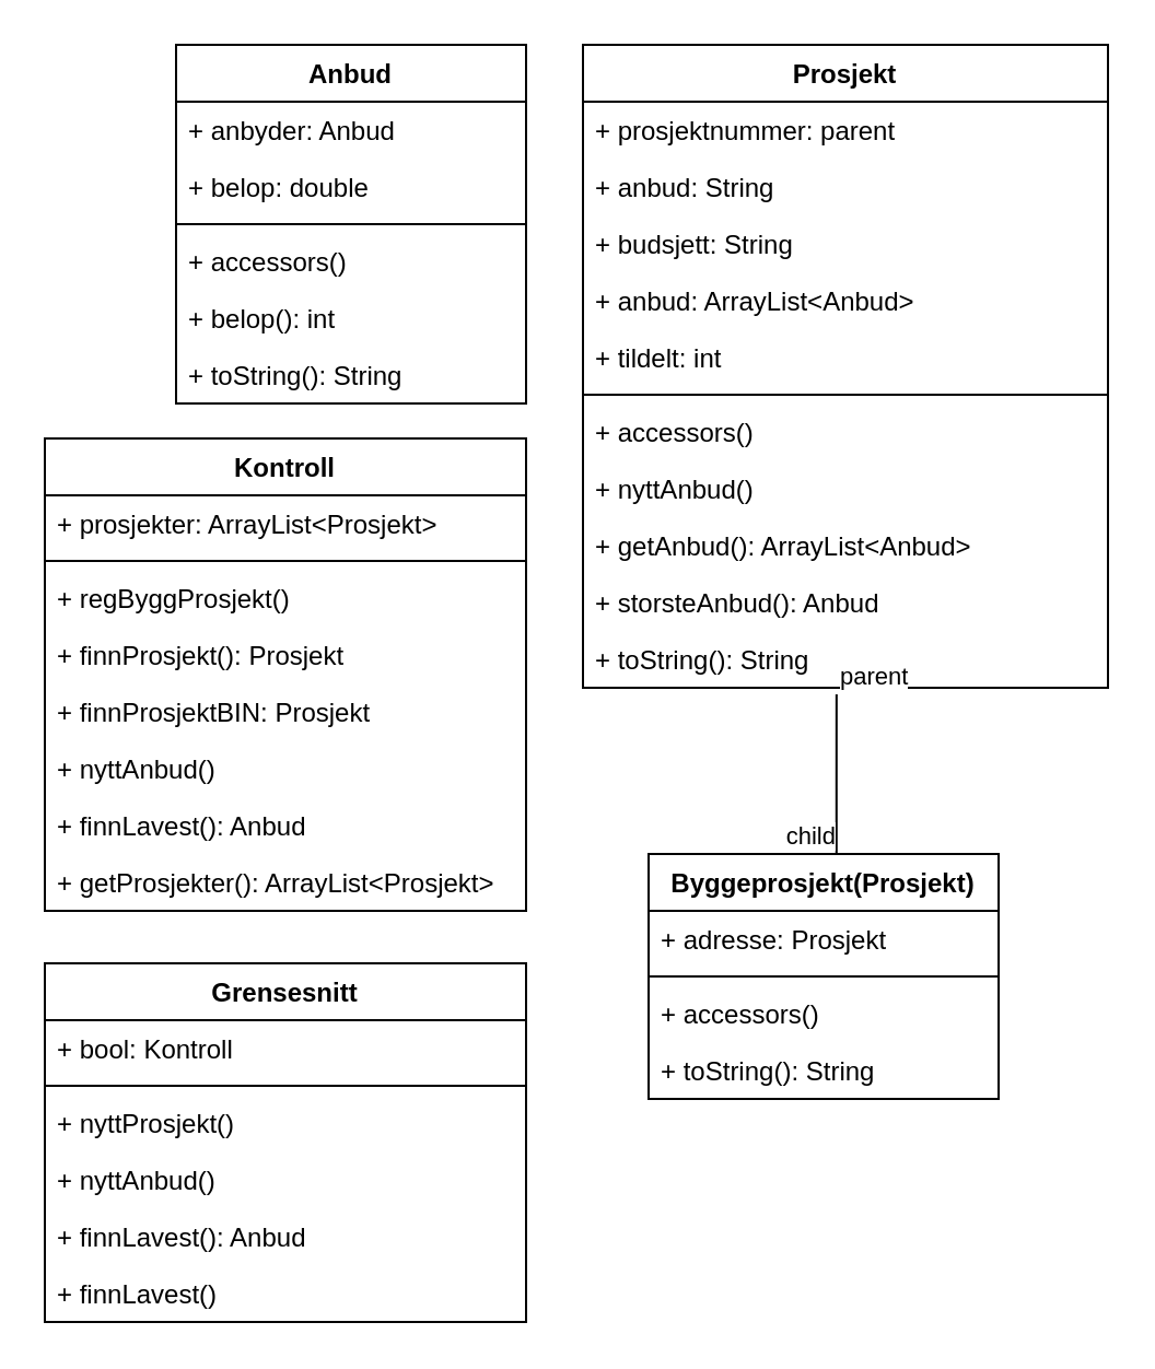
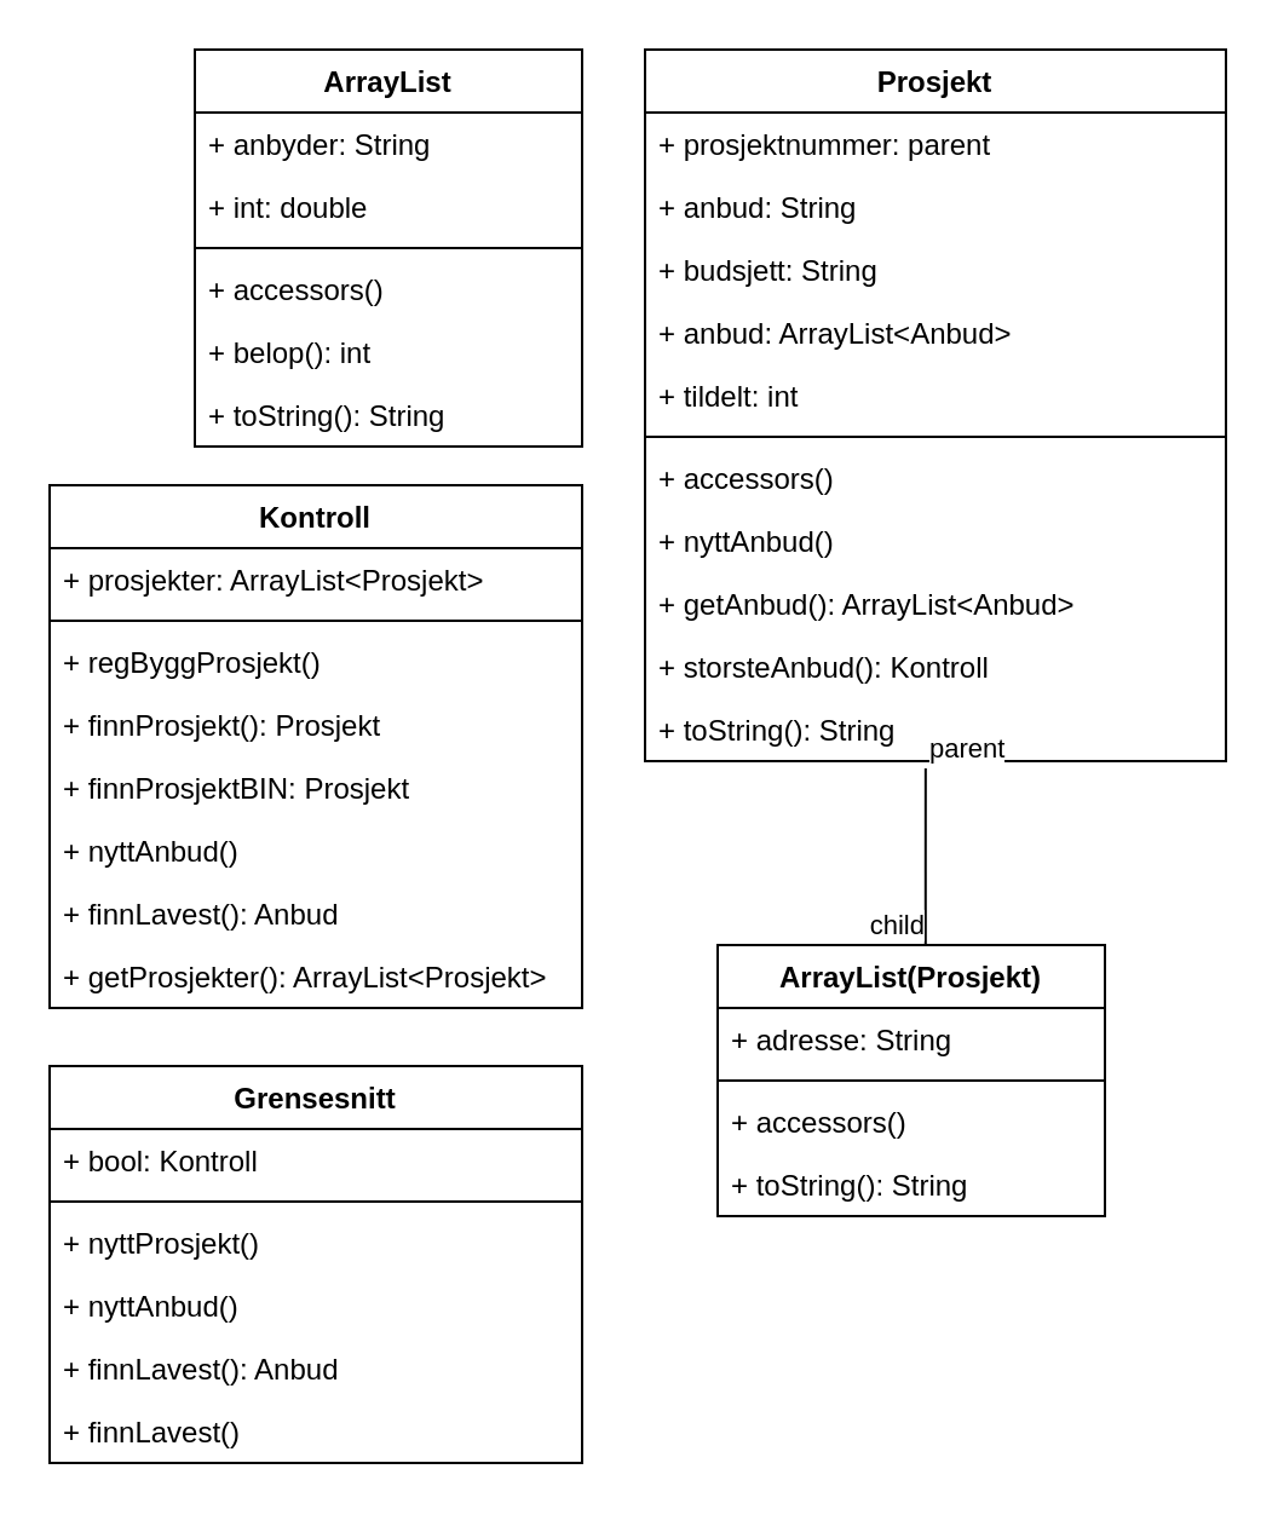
- <mxCell id="14" value="Anbud" style="swimlane;fontStyle=1;align=center;verticalAlign=top;childLayout=stackLayout;horizontal=1;startSize=26;horizontalStack=0;resizeParent=1;resizeParentMax=0;resizeLast=0;collapsible=1;marginBottom=0;" vertex="1" parent="1"><mxGeometry x="80" y="20" width="160" height="164" as="geometry" /></mxCell>
+ <mxCell id="14" value="ArrayList" style="swimlane;fontStyle=1;align=center;verticalAlign=top;childLayout=stackLayout;horizontal=1;startSize=26;horizontalStack=0;resizeParent=1;resizeParentMax=0;resizeLast=0;collapsible=1;marginBottom=0;" vertex="1" parent="1"><mxGeometry x="80" y="20" width="160" height="164" as="geometry" /></mxCell>
- <mxCell id="15" value="+ anbyder: Anbud" style="text;strokeColor=none;fillColor=none;align=left;verticalAlign=top;spacingLeft=4;spacingRight=4;overflow=hidden;rotatable=0;points=[[0,0.5],[1,0.5]];portConstraint=eastwest;" vertex="1" parent="14"><mxGeometry y="26" width="160" height="26" as="geometry" /></mxCell>
+ <mxCell id="15" value="+ anbyder: String" style="text;strokeColor=none;fillColor=none;align=left;verticalAlign=top;spacingLeft=4;spacingRight=4;overflow=hidden;rotatable=0;points=[[0,0.5],[1,0.5]];portConstraint=eastwest;" vertex="1" parent="14"><mxGeometry y="26" width="160" height="26" as="geometry" /></mxCell>
- <mxCell id="16" value="+ belop: double" style="text;strokeColor=none;fillColor=none;align=left;verticalAlign=top;spacingLeft=4;spacingRight=4;overflow=hidden;rotatable=0;points=[[0,0.5],[1,0.5]];portConstraint=eastwest;" vertex="1" parent="14"><mxGeometry y="52" width="160" height="26" as="geometry" /></mxCell>
+ <mxCell id="16" value="+ int: double" style="text;strokeColor=none;fillColor=none;align=left;verticalAlign=top;spacingLeft=4;spacingRight=4;overflow=hidden;rotatable=0;points=[[0,0.5],[1,0.5]];portConstraint=eastwest;" vertex="1" parent="14"><mxGeometry y="52" width="160" height="26" as="geometry" /></mxCell>
- <mxCell id="12" value="+ storsteAnbud(): Anbud" style="text;strokeColor=none;fillColor=none;align=left;verticalAlign=top;spacingLeft=4;spacingRight=4;overflow=hidden;rotatable=0;points=[[0,0.5],[1,0.5]];portConstraint=eastwest;" vertex="1" parent="2"><mxGeometry y="242" width="240" height="26" as="geometry" /></mxCell>
+ <mxCell id="12" value="+ storsteAnbud(): Kontroll" style="text;strokeColor=none;fillColor=none;align=left;verticalAlign=top;spacingLeft=4;spacingRight=4;overflow=hidden;rotatable=0;points=[[0,0.5],[1,0.5]];portConstraint=eastwest;" vertex="1" parent="2"><mxGeometry y="242" width="240" height="26" as="geometry" /></mxCell>
- <mxCell id="21" value="Byggeprosjekt(Prosjekt)" style="swimlane;fontStyle=1;align=center;verticalAlign=top;childLayout=stackLayout;horizontal=1;startSize=26;horizontalStack=0;resizeParent=1;resizeParentMax=0;resizeLast=0;collapsible=1;marginBottom=0;" vertex="1" parent="1"><mxGeometry x="296" y="390" width="160" height="112" as="geometry" /></mxCell>
+ <mxCell id="21" value="ArrayList(Prosjekt)" style="swimlane;fontStyle=1;align=center;verticalAlign=top;childLayout=stackLayout;horizontal=1;startSize=26;horizontalStack=0;resizeParent=1;resizeParentMax=0;resizeLast=0;collapsible=1;marginBottom=0;" vertex="1" parent="1"><mxGeometry x="296" y="390" width="160" height="112" as="geometry" /></mxCell>
- <mxCell id="22" value="+ adresse: Prosjekt" style="text;strokeColor=none;fillColor=none;align=left;verticalAlign=top;spacingLeft=4;spacingRight=4;overflow=hidden;rotatable=0;points=[[0,0.5],[1,0.5]];portConstraint=eastwest;" vertex="1" parent="21"><mxGeometry y="26" width="160" height="26" as="geometry" /></mxCell>
+ <mxCell id="22" value="+ adresse: String" style="text;strokeColor=none;fillColor=none;align=left;verticalAlign=top;spacingLeft=4;spacingRight=4;overflow=hidden;rotatable=0;points=[[0,0.5],[1,0.5]];portConstraint=eastwest;" vertex="1" parent="21"><mxGeometry y="26" width="160" height="26" as="geometry" /></mxCell>
